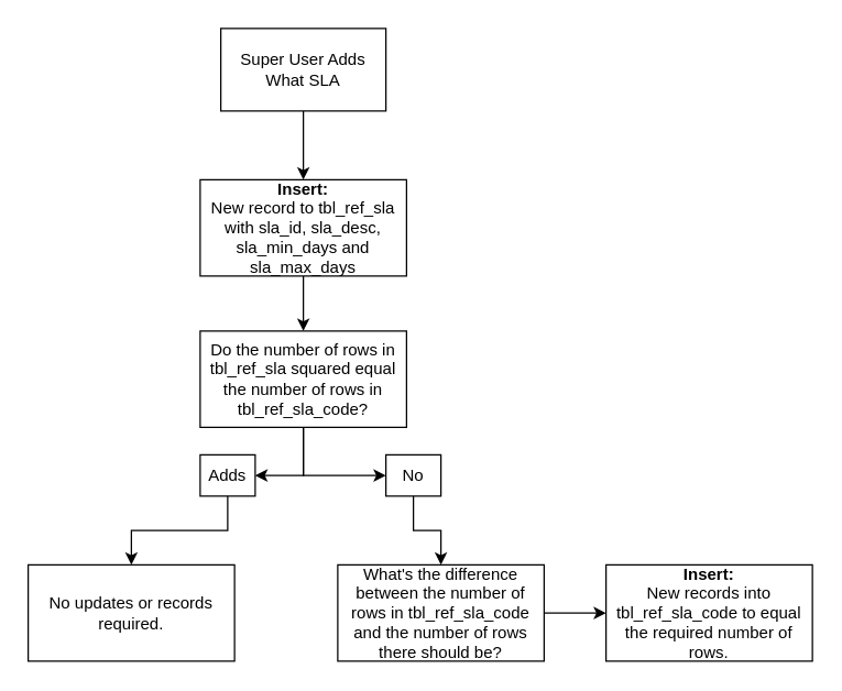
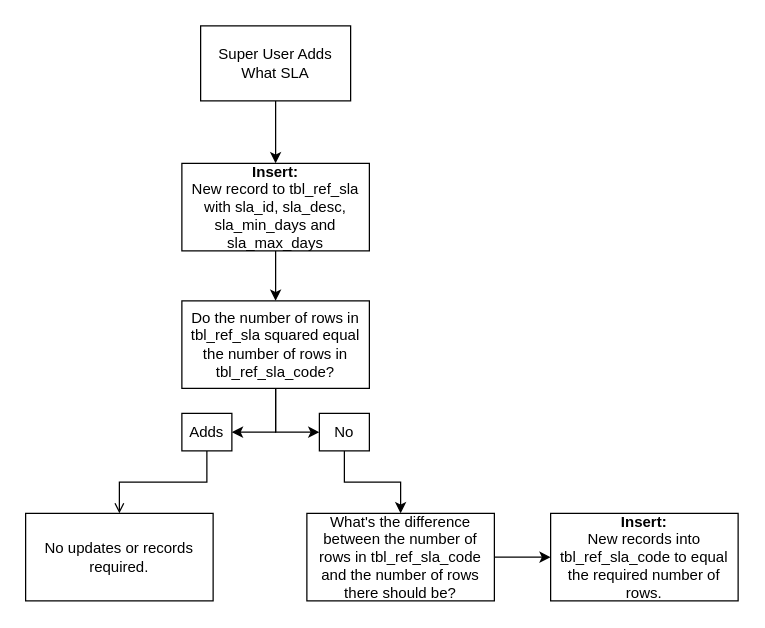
- <mxCell id="12" value="No" style="rounded=0;whiteSpace=wrap;html=1;" vertex="1" parent="1"><mxGeometry x="280" y="330" width="40" height="30" as="geometry" /></mxCell>
+ <mxCell id="12" value="No" style="rounded=0;whiteSpace=wrap;html=1;" vertex="1" parent="1"><mxGeometry x="255" y="330" width="40" height="30" as="geometry" /></mxCell>
- <mxCell id="9" style="edgeStyle=orthogonalEdgeStyle;rounded=0;orthogonalLoop=1;jettySize=auto;html=1;exitX=0.5;exitY=1;exitDx=0;exitDy=0;entryX=0.5;entryY=0;entryDx=0;entryDy=0;" edge="1" parent="1" source="10" target="16"><mxGeometry relative="1" as="geometry" /></mxCell>
+ <mxCell id="9" style="edgeStyle=orthogonalEdgeStyle;rounded=0;orthogonalLoop=1;jettySize=auto;html=1;exitX=0.5;exitY=1;exitDx=0;exitDy=0;entryX=0.5;entryY=0;entryDx=0;entryDy=0;endArrow=open;" edge="1" parent="1" source="10" target="16"><mxGeometry relative="1" as="geometry" /></mxCell>
